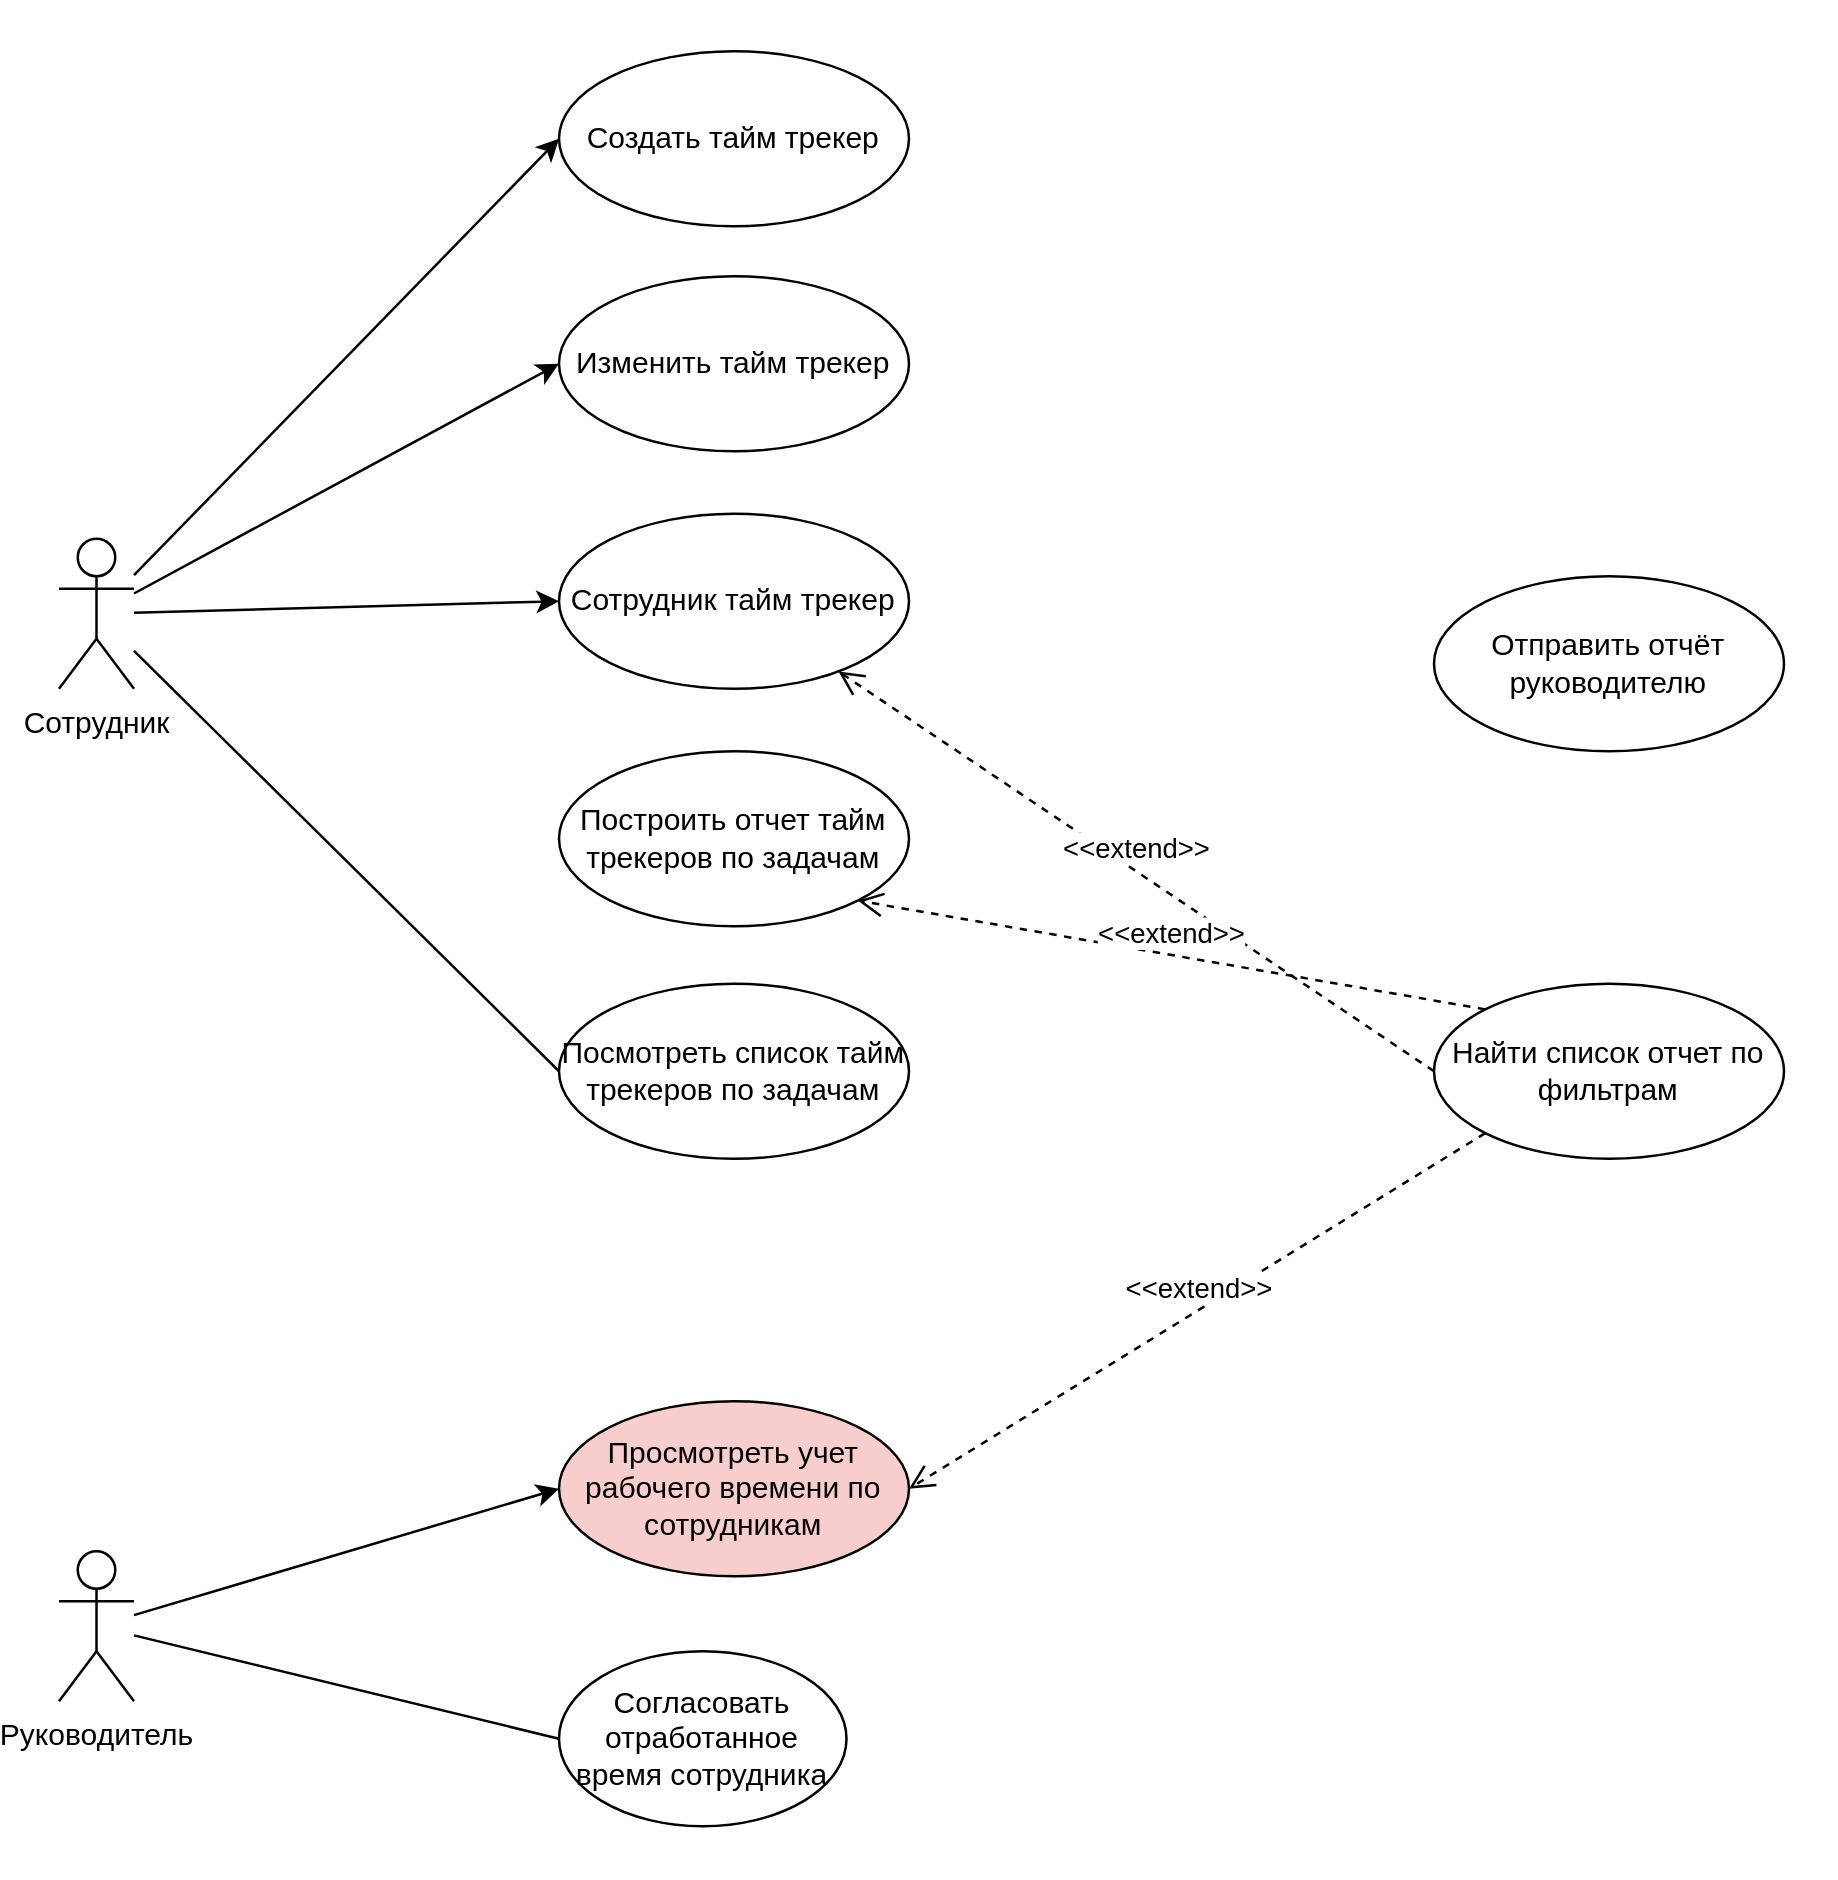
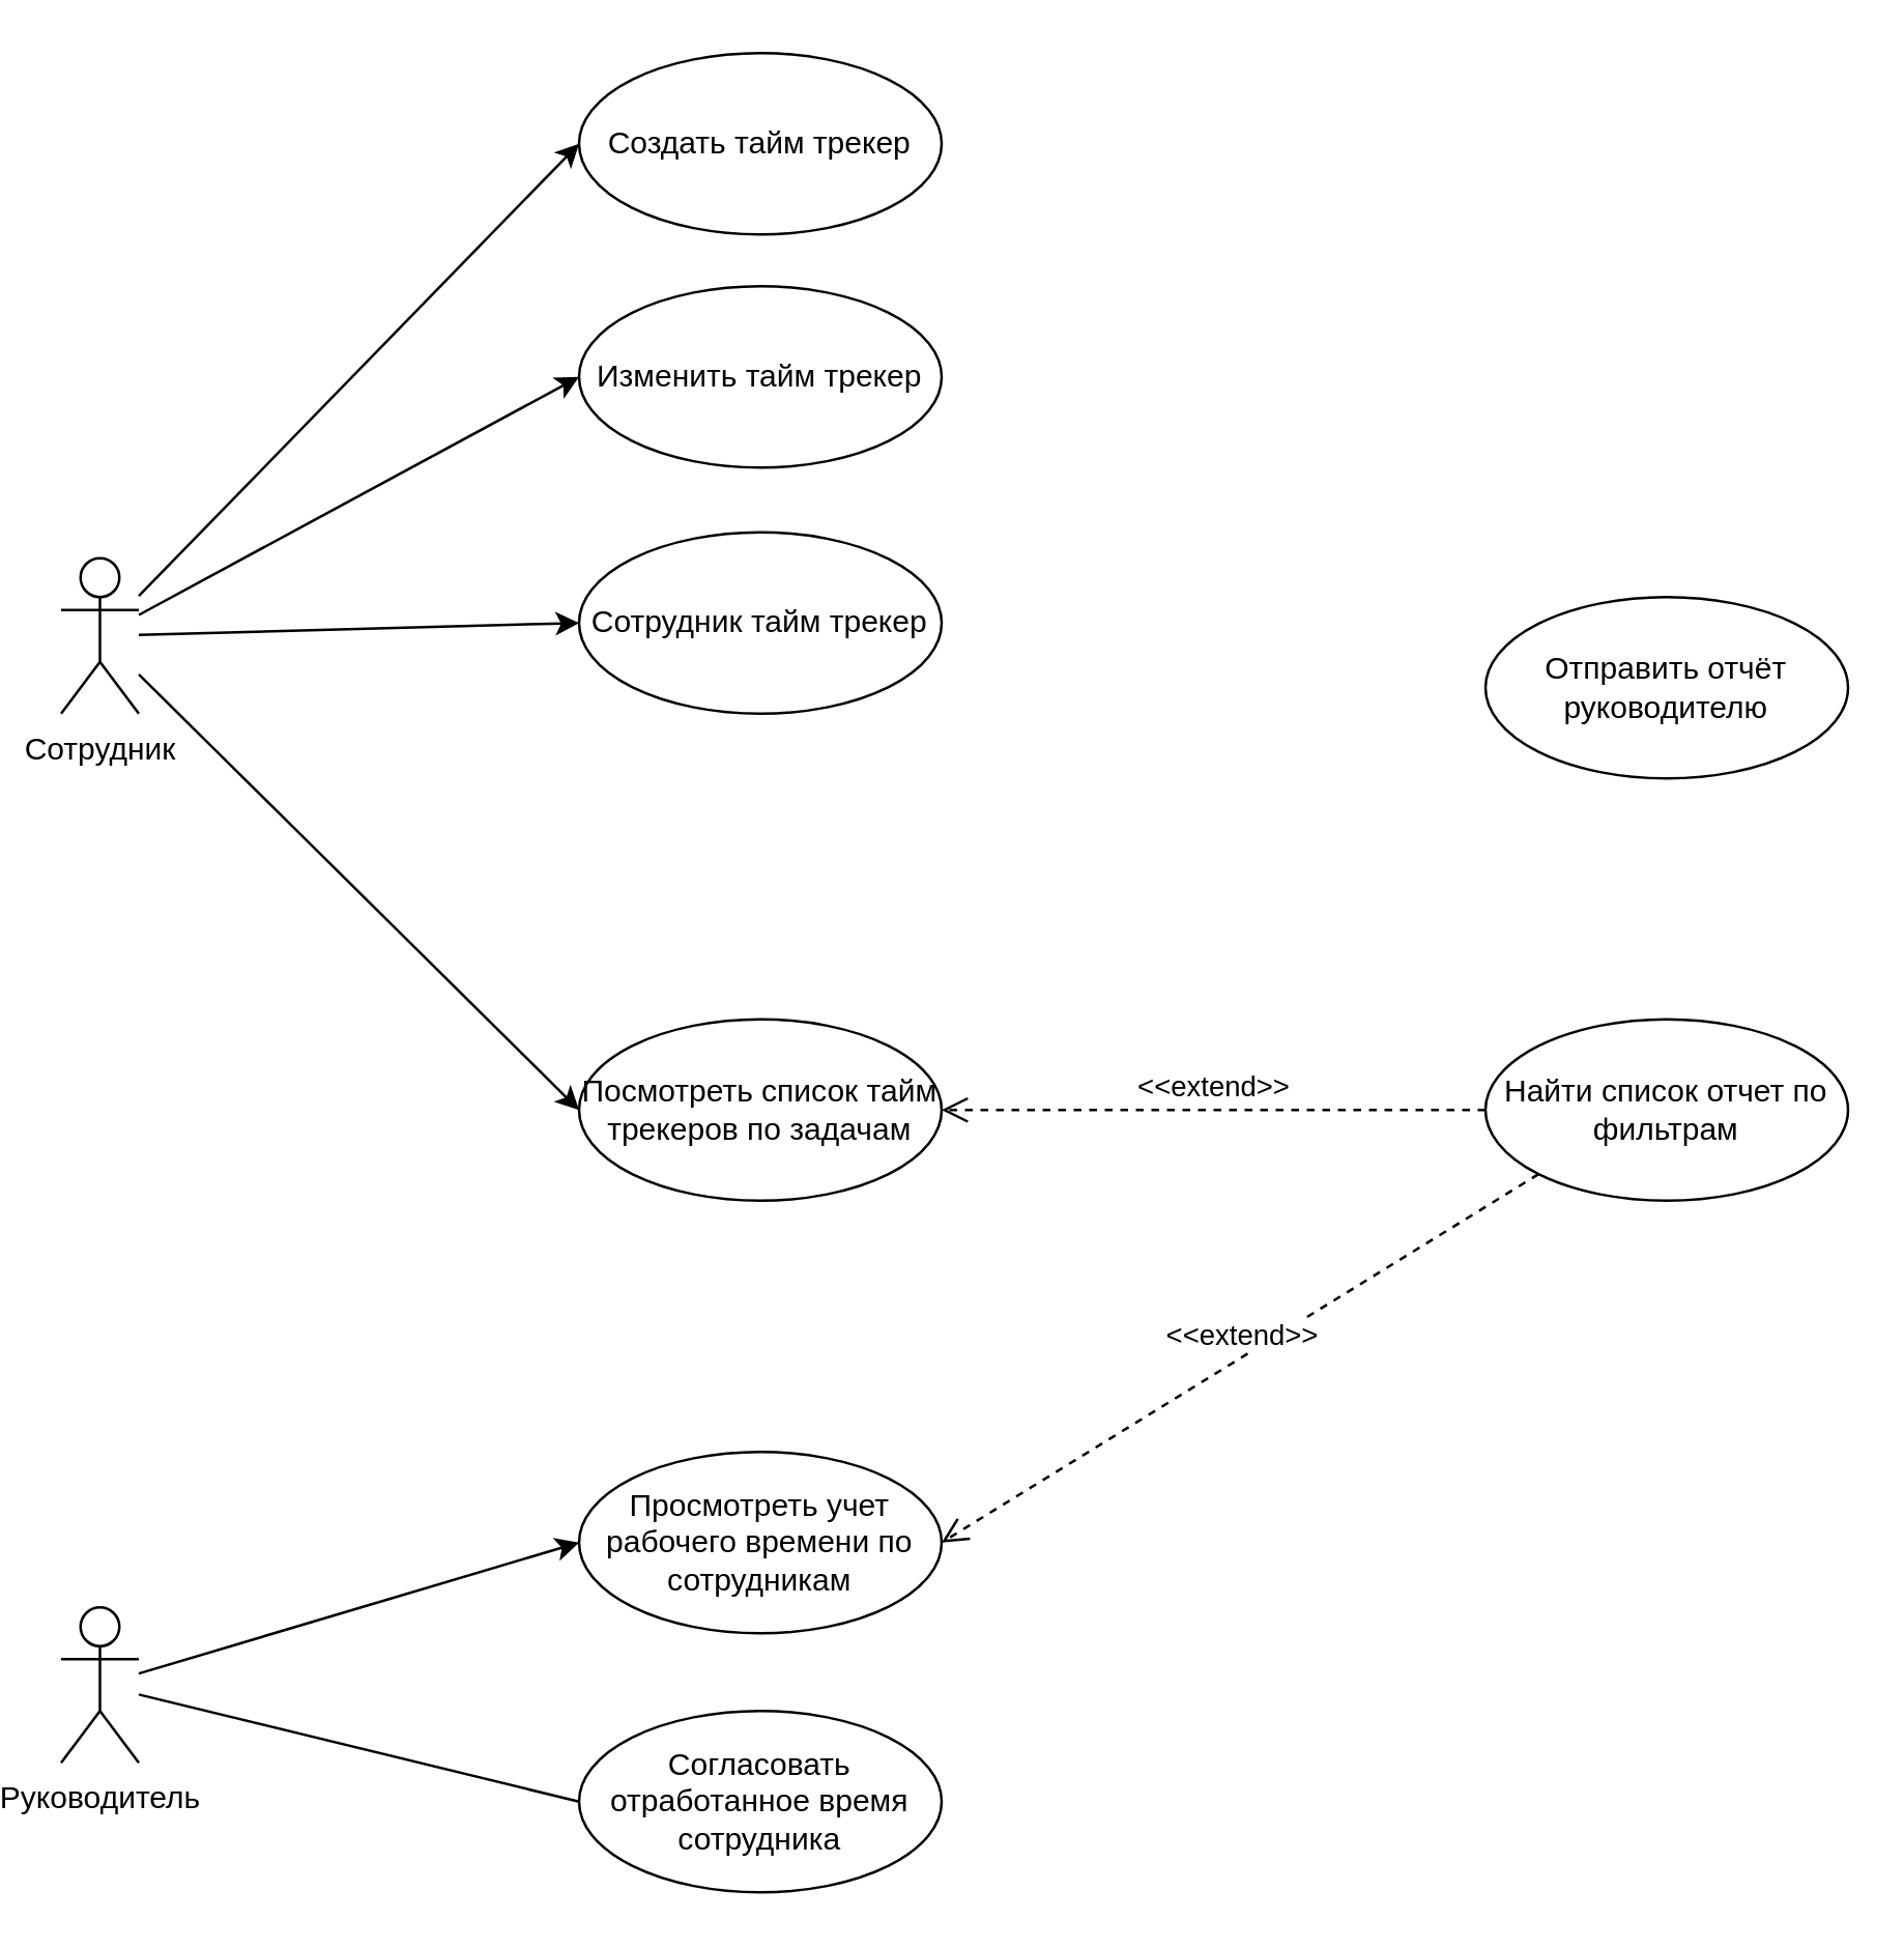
- <mxCell id="11" value="&amp;lt;&amp;lt;extend&amp;gt;&amp;gt;" style="html=1;verticalAlign=bottom;endArrow=open;dashed=1;endSize=8;curved=0;rounded=0;exitX=0;exitY=0.5;exitDx=0;exitDy=0;" parent="1" source="10" target="9" edge="1"><mxGeometry relative="1" as="geometry"><mxPoint x="450" y="530" as="sourcePoint" /><mxPoint x="370" y="530" as="targetPoint" /></mxGeometry></mxCell>
+ <mxCell id="11" value="&amp;lt;&amp;lt;extend&amp;gt;&amp;gt;" style="html=1;verticalAlign=bottom;endArrow=open;dashed=1;endSize=8;curved=0;rounded=0;entryX=1;entryY=0.5;entryDx=0;entryDy=0;exitX=0;exitY=0.5;exitDx=0;exitDy=0;" parent="1" source="10" target="13" edge="1"><mxGeometry relative="1" as="geometry"><mxPoint x="450" y="530" as="sourcePoint" /><mxPoint x="370" y="530" as="targetPoint" /></mxGeometry></mxCell>
- <mxCell id="14" value="Построить отчет тайм трекеров по задачам" style="ellipse;whiteSpace=wrap;html=1;" parent="1" vertex="1"><mxGeometry x="220" y="300" width="140" height="70" as="geometry" /></mxCell>
- <mxCell id="12" value="&amp;lt;&amp;lt;extend&amp;gt;&amp;gt;" style="html=1;verticalAlign=bottom;endArrow=open;dashed=1;endSize=8;curved=0;rounded=0;entryX=1;entryY=1;entryDx=0;entryDy=0;exitX=0;exitY=0;exitDx=0;exitDy=0;" parent="1" source="10" target="14" edge="1"><mxGeometry relative="1" as="geometry"><mxPoint x="480" y="355.5" as="sourcePoint" /><mxPoint x="360" y="403.5" as="targetPoint" /></mxGeometry></mxCell>
- <mxCell id="5" style="edgeStyle=none;html=1;entryX=0;entryY=0.5;entryDx=0;entryDy=0;endArrow=none;" parent="1" source="6" target="13" edge="1"><mxGeometry relative="1" as="geometry" /></mxCell>
+ <mxCell id="5" style="edgeStyle=none;html=1;entryX=0;entryY=0.5;entryDx=0;entryDy=0;" parent="1" source="6" target="13" edge="1"><mxGeometry relative="1" as="geometry" /></mxCell>
- <mxCell id="18" value="Просмотреть учет рабочего времени по сотрудникам" style="ellipse;whiteSpace=wrap;html=1;fillColor=#f8cecc;" parent="1" vertex="1"><mxGeometry x="220" y="560" width="140" height="70" as="geometry" /></mxCell>
+ <mxCell id="18" value="Просмотреть учет рабочего времени по сотрудникам" style="ellipse;whiteSpace=wrap;html=1;" parent="1" vertex="1"><mxGeometry x="220" y="560" width="140" height="70" as="geometry" /></mxCell>
- <mxCell id="20" value="Согласовать отработанное время сотрудника" style="ellipse;whiteSpace=wrap;html=1;" parent="1" vertex="1"><mxGeometry x="220" y="660" width="115" height="70" as="geometry" /></mxCell>
+ <mxCell id="20" value="Согласовать отработанное время сотрудника" style="ellipse;whiteSpace=wrap;html=1;" parent="1" vertex="1"><mxGeometry x="220" y="660" width="140" height="70" as="geometry" /></mxCell>
